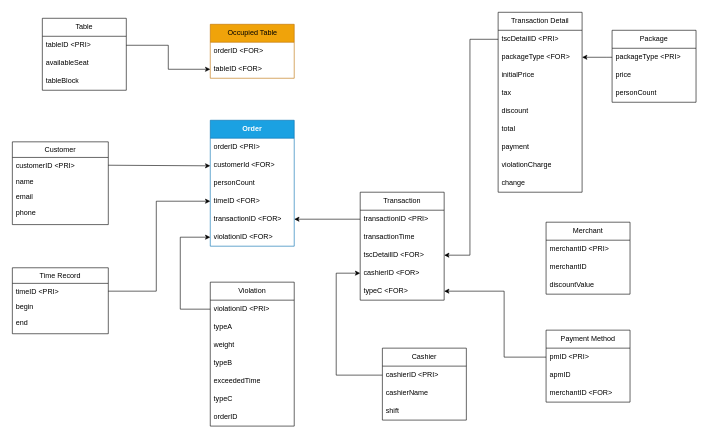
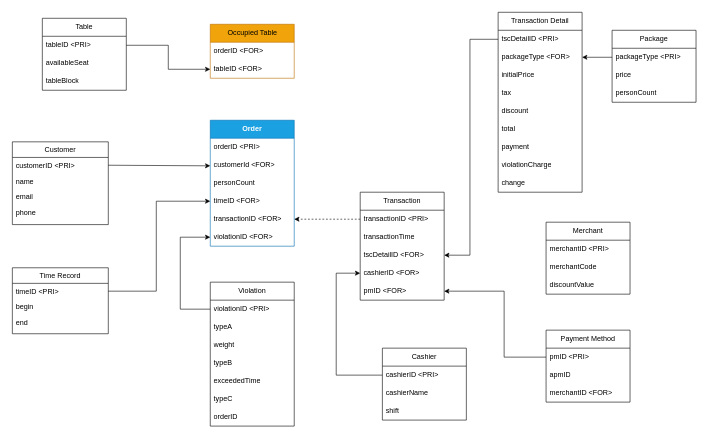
- <mxCell id="48" style="edgeStyle=orthogonalEdgeStyle;rounded=0;orthogonalLoop=1;jettySize=auto;html=1;exitX=0;exitY=0.5;exitDx=0;exitDy=0;entryX=1;entryY=0.5;entryDx=0;entryDy=0;" parent="1" source="38" target="13" edge="1"><mxGeometry relative="1" as="geometry" /></mxCell>
+ <mxCell id="48" style="edgeStyle=orthogonalEdgeStyle;rounded=0;orthogonalLoop=1;jettySize=auto;html=1;exitX=0;exitY=0.5;exitDx=0;exitDy=0;entryX=1;entryY=0.5;entryDx=0;entryDy=0;dashed=1;" parent="1" source="38" target="13" edge="1"><mxGeometry relative="1" as="geometry" /></mxCell>
- <mxCell id="51" value="merchantID" style="text;strokeColor=none;fillColor=none;align=left;verticalAlign=middle;spacingLeft=4;spacingRight=4;overflow=hidden;points=[[0,0.5],[1,0.5]];portConstraint=eastwest;rotatable=0;whiteSpace=wrap;html=1;" parent="49" vertex="1"><mxGeometry y="60" width="140" height="30" as="geometry" /></mxCell>
+ <mxCell id="51" value="merchantCode" style="text;strokeColor=none;fillColor=none;align=left;verticalAlign=middle;spacingLeft=4;spacingRight=4;overflow=hidden;points=[[0,0.5],[1,0.5]];portConstraint=eastwest;rotatable=0;whiteSpace=wrap;html=1;" parent="49" vertex="1"><mxGeometry y="60" width="140" height="30" as="geometry" /></mxCell>
- <mxCell id="42" value="typeC &amp;lt;FOR&amp;gt;" style="text;strokeColor=none;fillColor=none;align=left;verticalAlign=middle;spacingLeft=4;spacingRight=4;overflow=hidden;points=[[0,0.5],[1,0.5]];portConstraint=eastwest;rotatable=0;whiteSpace=wrap;html=1;" parent="37" vertex="1"><mxGeometry y="150" width="140" height="30" as="geometry" /></mxCell>
+ <mxCell id="42" value="pmID &amp;lt;FOR&amp;gt;" style="text;strokeColor=none;fillColor=none;align=left;verticalAlign=middle;spacingLeft=4;spacingRight=4;overflow=hidden;points=[[0,0.5],[1,0.5]];portConstraint=eastwest;rotatable=0;whiteSpace=wrap;html=1;" parent="37" vertex="1"><mxGeometry y="150" width="140" height="30" as="geometry" /></mxCell>
